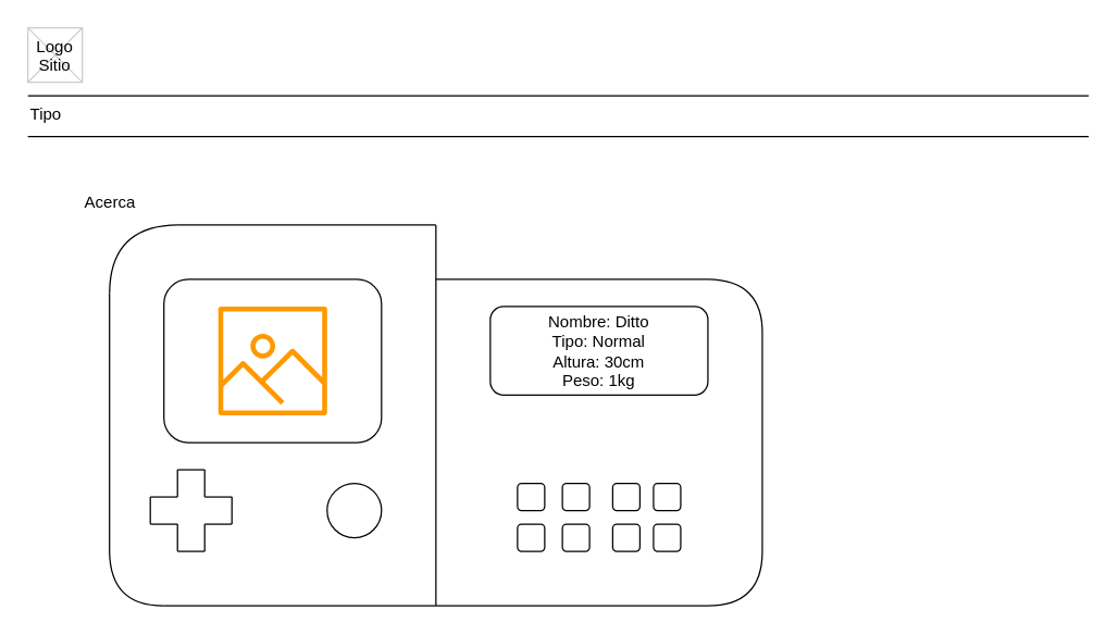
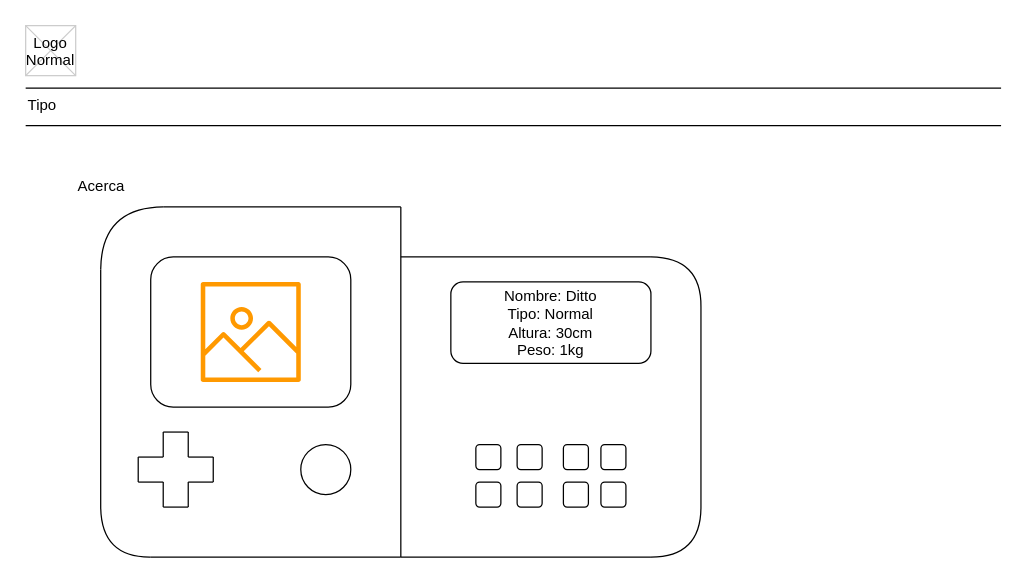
- <mxCell id="7" value="Logo&#10;Sitio" style="text;spacingTop=-5;align=center" parent="1" vertex="1"><mxGeometry x="20" y="25" width="40" height="40" as="geometry" /></mxCell>
+ <mxCell id="7" value="Logo&#10;Normal" style="text;spacingTop=-5;align=center" parent="1" vertex="1"><mxGeometry x="20" y="25" width="40" height="40" as="geometry" /></mxCell>
